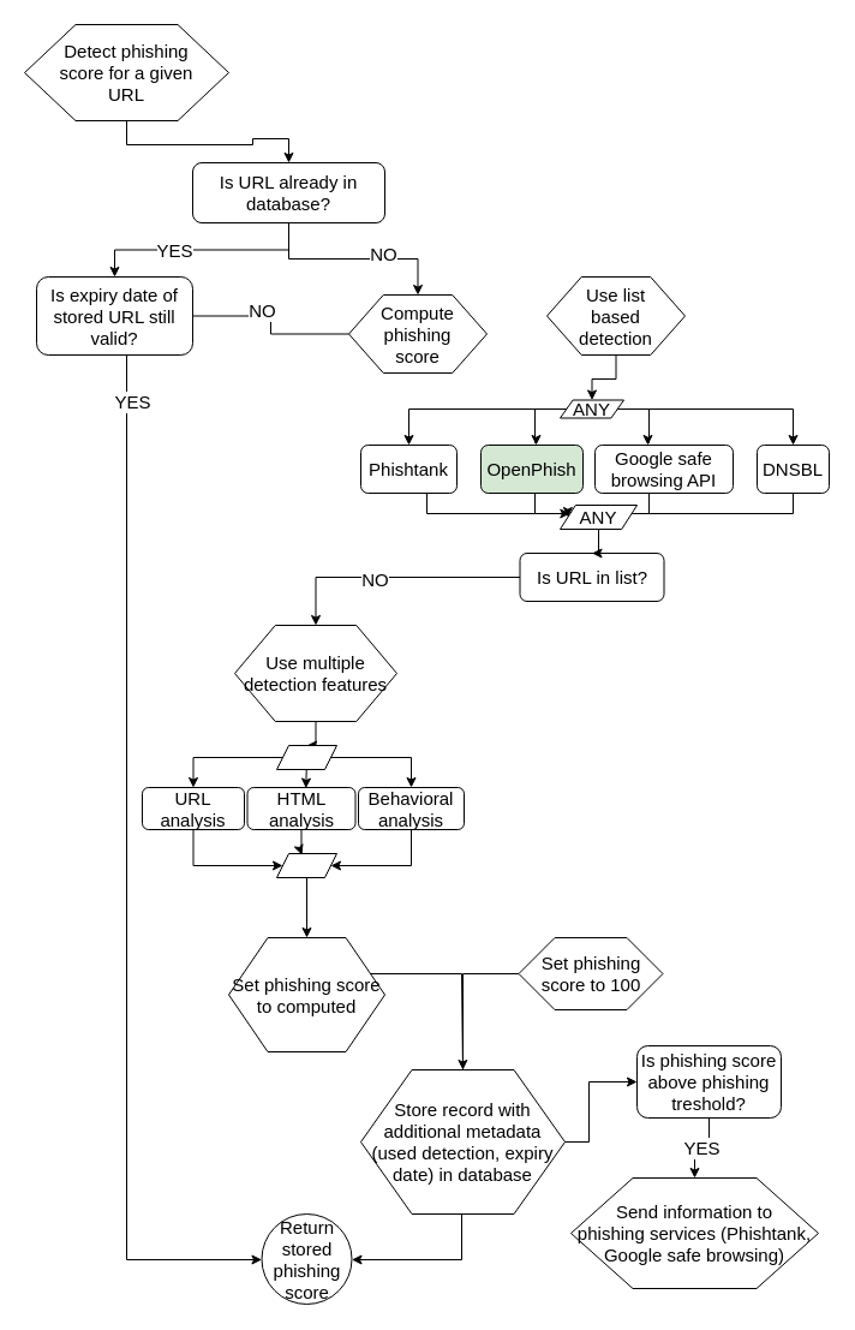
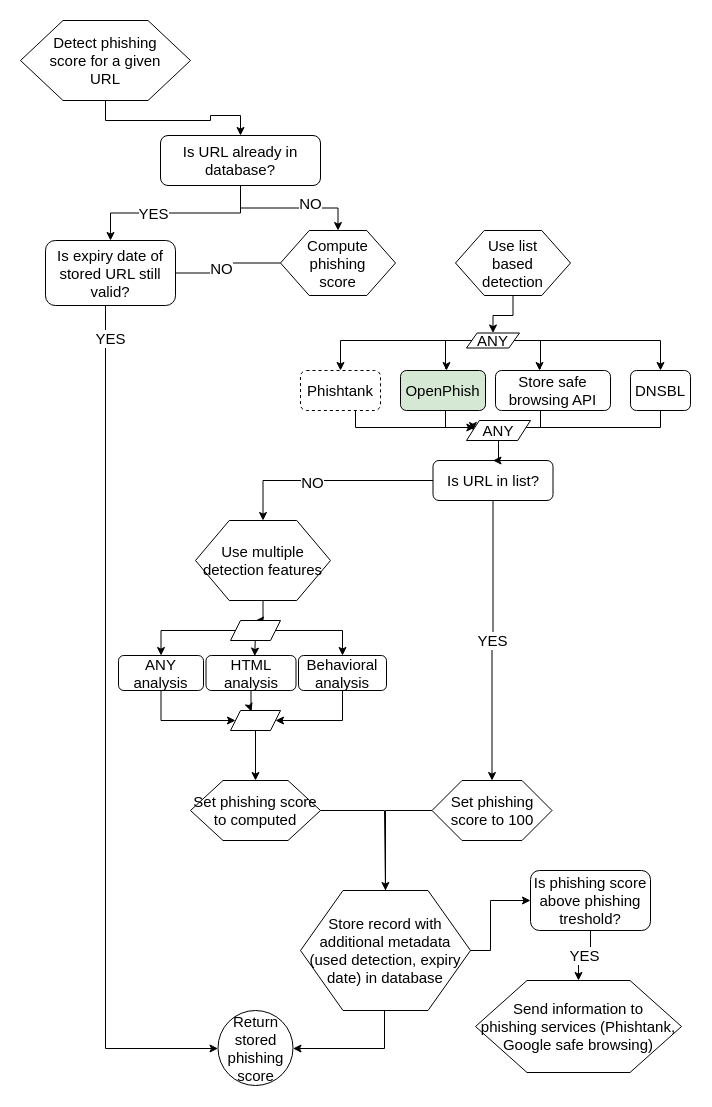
- <mxCell id="9" value="Is expiry date of stored URL still valid?" style="rounded=1;whiteSpace=wrap;html=1;fontSize=15;" vertex="1" parent="1"><mxGeometry x="30" y="230" width="130" height="65" as="geometry" /></mxCell>
+ <mxCell id="9" value="Is expiry date of stored URL still valid?" style="rounded=1;whiteSpace=wrap;html=1;fontSize=15;" vertex="1" parent="1"><mxGeometry x="45" y="240" width="130" height="65" as="geometry" /></mxCell>
- <mxCell id="12" value="Compute phishing &lt;br&gt;score" style="shape=hexagon;perimeter=hexagonPerimeter2;whiteSpace=wrap;html=1;fontSize=15;" vertex="1" parent="1"><mxGeometry x="290" y="245" width="115" height="65" as="geometry" /></mxCell>
+ <mxCell id="12" value="Compute phishing &lt;br&gt;score" style="shape=hexagon;perimeter=hexagonPerimeter2;whiteSpace=wrap;html=1;fontSize=15;" vertex="1" parent="1"><mxGeometry x="280" y="230" width="115" height="65" as="geometry" /></mxCell>
- <mxCell id="20" value="Phishtank" style="rounded=1;whiteSpace=wrap;html=1;fontSize=15;" vertex="1" parent="1"><mxGeometry x="300" y="370" width="80" height="40" as="geometry" /></mxCell>
+ <mxCell id="20" value="Phishtank" style="rounded=1;whiteSpace=wrap;html=1;fontSize=15;dashed=1;" vertex="1" parent="1"><mxGeometry x="300" y="370" width="80" height="40" as="geometry" /></mxCell>
- <mxCell id="26" value="Google safe &lt;br style=&quot;font-size: 15px;&quot;&gt;browsing API" style="rounded=1;whiteSpace=wrap;html=1;fontSize=15;" vertex="1" parent="1"><mxGeometry x="495" y="370" width="115" height="40" as="geometry" /></mxCell>
+ <mxCell id="26" value="Store safe &lt;br style=&quot;font-size: 15px;&quot;&gt;browsing API" style="rounded=1;whiteSpace=wrap;html=1;fontSize=15;" vertex="1" parent="1"><mxGeometry x="495" y="370" width="115" height="40" as="geometry" /></mxCell>
+ <mxCell id="36" value="YES" style="edgeStyle=orthogonalEdgeStyle;rounded=0;orthogonalLoop=1;jettySize=auto;html=1;fontSize=15;" edge="1" parent="1" source="34" target="38"><mxGeometry relative="1" as="geometry"><mxPoint x="492.5" y="580" as="targetPoint" /></mxGeometry></mxCell>
- <mxCell id="46" value="URL analysis" style="rounded=1;whiteSpace=wrap;html=1;fontSize=15;" vertex="1" parent="1"><mxGeometry x="118" y="655" width="85" height="35" as="geometry" /></mxCell>
+ <mxCell id="46" value="ANY analysis" style="rounded=1;whiteSpace=wrap;html=1;fontSize=15;" vertex="1" parent="1"><mxGeometry x="118" y="655" width="85" height="35" as="geometry" /></mxCell>
- <mxCell id="56" value="Set phishing score&lt;br style=&quot;font-size: 15px;&quot;&gt;to computed" style="shape=hexagon;perimeter=hexagonPerimeter2;whiteSpace=wrap;html=1;fontSize=15;" vertex="1" parent="1"><mxGeometry x="190" y="780" width="130" height="95" as="geometry" /></mxCell>
+ <mxCell id="56" value="Set phishing score&lt;br style=&quot;font-size: 15px;&quot;&gt;to computed" style="shape=hexagon;perimeter=hexagonPerimeter2;whiteSpace=wrap;html=1;fontSize=15;" vertex="1" parent="1"><mxGeometry x="190" y="780" width="130" height="60" as="geometry" /></mxCell>
